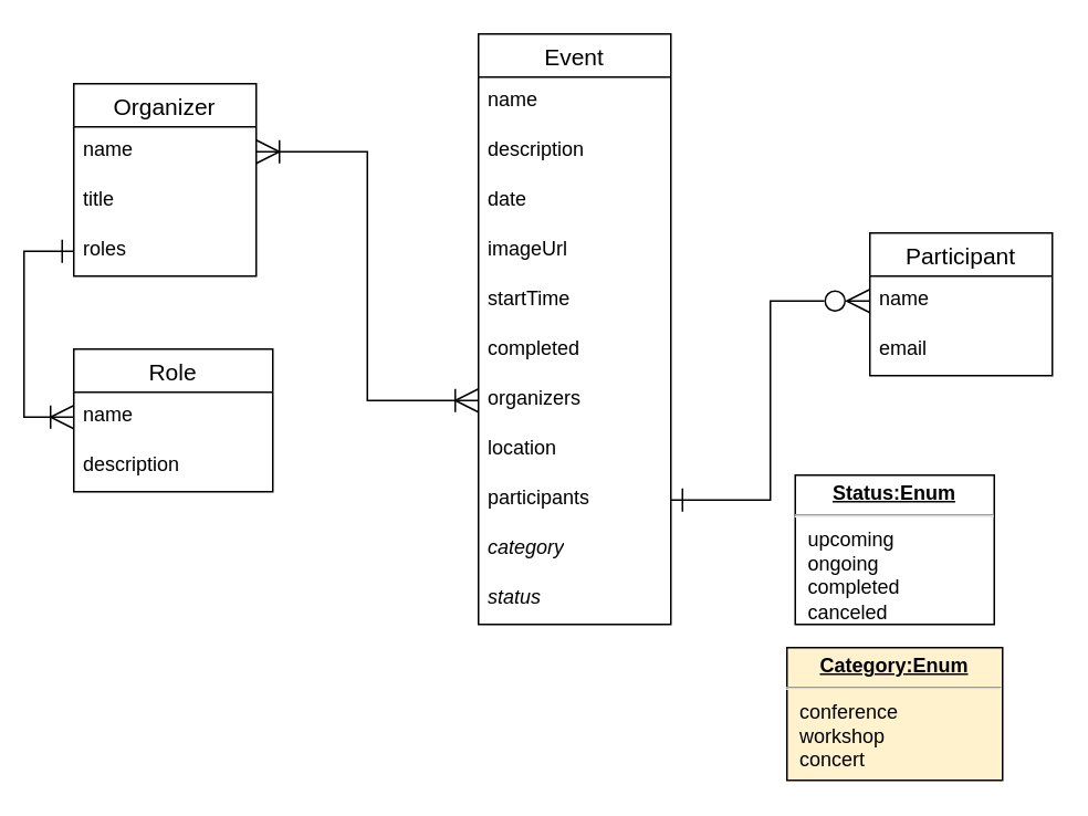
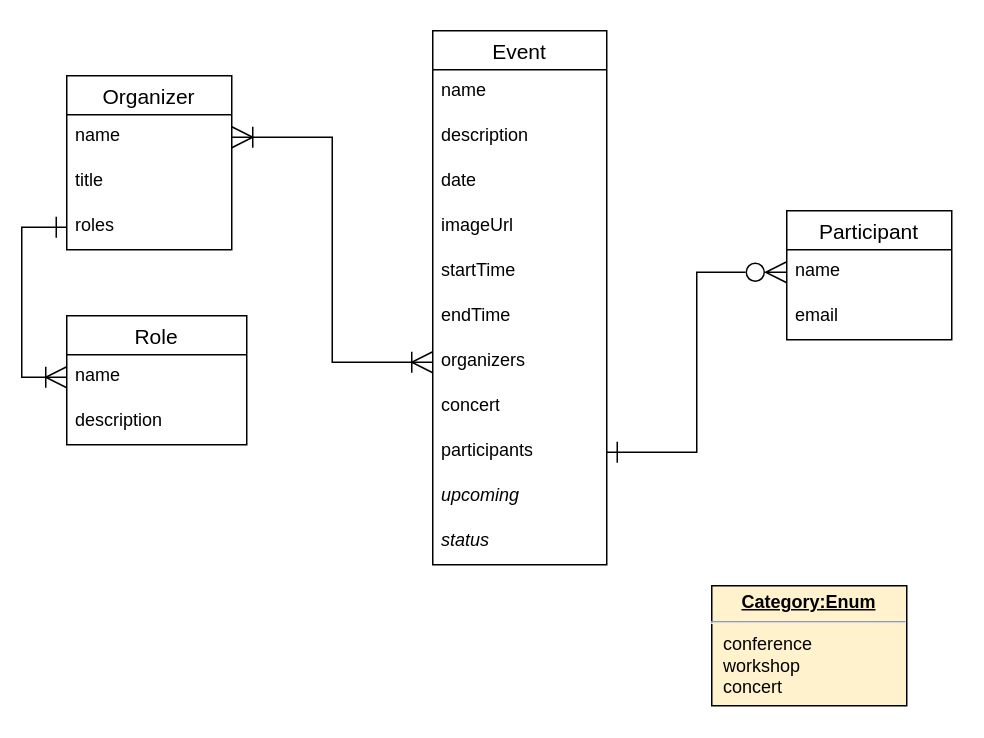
- <mxCell id="8" value="completed" style="text;strokeColor=none;fillColor=none;spacingLeft=4;spacingRight=4;overflow=hidden;rotatable=0;points=[[0,0.5],[1,0.5]];portConstraint=eastwest;fontSize=12;whiteSpace=wrap;html=1;" parent="2" vertex="1"><mxGeometry y="176" width="116" height="30" as="geometry" /></mxCell>
+ <mxCell id="8" value="endTime" style="text;strokeColor=none;fillColor=none;spacingLeft=4;spacingRight=4;overflow=hidden;rotatable=0;points=[[0,0.5],[1,0.5]];portConstraint=eastwest;fontSize=12;whiteSpace=wrap;html=1;" parent="2" vertex="1"><mxGeometry y="176" width="116" height="30" as="geometry" /></mxCell>
- <mxCell id="10" value="location" style="text;strokeColor=none;fillColor=none;spacingLeft=4;spacingRight=4;overflow=hidden;rotatable=0;points=[[0,0.5],[1,0.5]];portConstraint=eastwest;fontSize=12;whiteSpace=wrap;html=1;" parent="2" vertex="1"><mxGeometry y="236" width="116" height="30" as="geometry" /></mxCell>
+ <mxCell id="10" value="concert" style="text;strokeColor=none;fillColor=none;spacingLeft=4;spacingRight=4;overflow=hidden;rotatable=0;points=[[0,0.5],[1,0.5]];portConstraint=eastwest;fontSize=12;whiteSpace=wrap;html=1;" parent="2" vertex="1"><mxGeometry y="236" width="116" height="30" as="geometry" /></mxCell>
- <mxCell id="12" value="category" style="text;strokeColor=none;fillColor=none;spacingLeft=4;spacingRight=4;overflow=hidden;rotatable=0;points=[[0,0.5],[1,0.5]];portConstraint=eastwest;fontSize=12;whiteSpace=wrap;html=1;fontStyle=2" parent="2" vertex="1"><mxGeometry y="296" width="116" height="30" as="geometry" /></mxCell>
+ <mxCell id="12" value="upcoming" style="text;strokeColor=none;fillColor=none;spacingLeft=4;spacingRight=4;overflow=hidden;rotatable=0;points=[[0,0.5],[1,0.5]];portConstraint=eastwest;fontSize=12;whiteSpace=wrap;html=1;fontStyle=2" parent="2" vertex="1"><mxGeometry y="296" width="116" height="30" as="geometry" /></mxCell>
- <mxCell id="24" value="&lt;p style=&quot;margin:0px;margin-top:4px;text-align:center;text-decoration:underline;&quot;&gt;&lt;b&gt;Status:Enum&lt;/b&gt;&lt;/p&gt;&lt;hr&gt;&lt;p style=&quot;margin:0px;margin-left:8px;&quot;&gt;upcoming&lt;/p&gt;&lt;p style=&quot;margin:0px;margin-left:8px;&quot;&gt;ongoing&lt;/p&gt;&lt;p style=&quot;margin:0px;margin-left:8px;&quot;&gt;completed&lt;/p&gt;&lt;p style=&quot;margin:0px;margin-left:8px;&quot;&gt;canceled&lt;/p&gt;" style="verticalAlign=top;align=left;overflow=fill;fontSize=12;fontFamily=Helvetica;html=1;whiteSpace=wrap;" parent="1" vertex="1"><mxGeometry x="455" y="286" width="120" height="90" as="geometry" /></mxCell>
